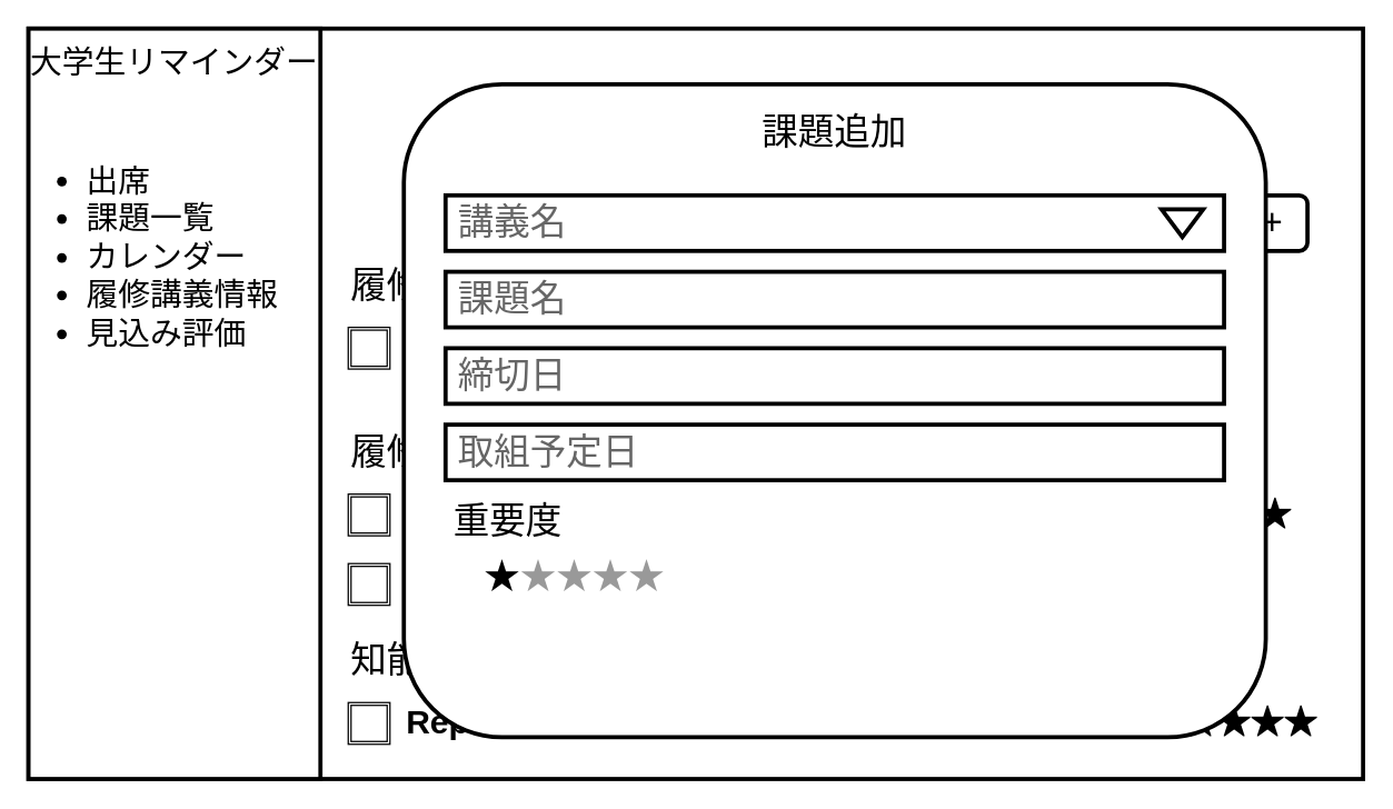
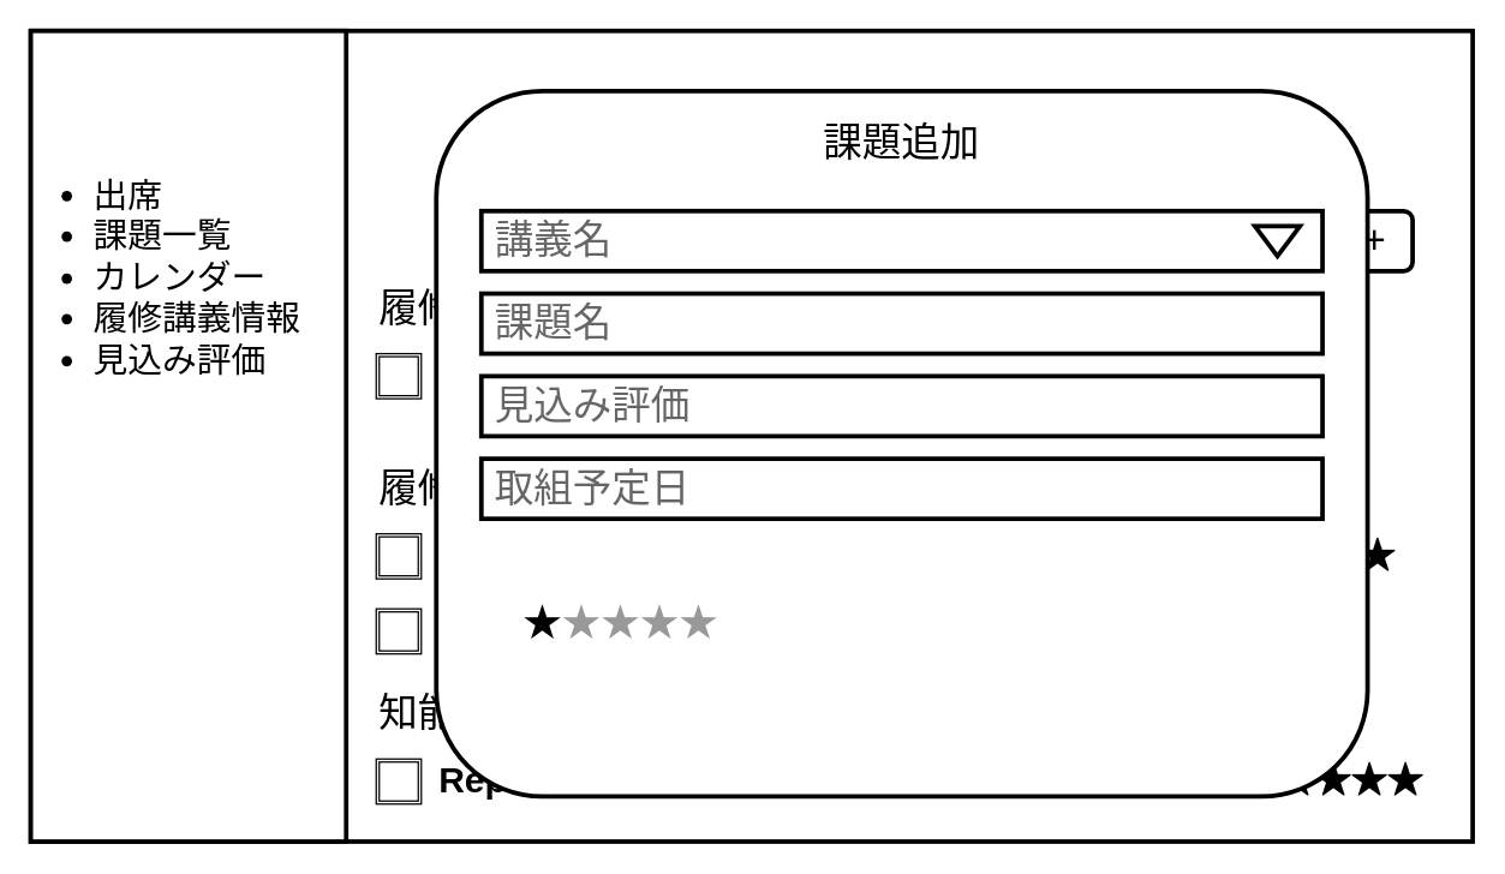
- <mxCell id="4" value="大学生リマインダー" style="text;html=1;strokeColor=none;fillColor=none;align=center;verticalAlign=middle;whiteSpace=wrap;rounded=0;fontColor=#000000;fontSize=23;" parent="1" vertex="1"><mxGeometry x="20" y="30" width="210" height="30" as="geometry" /></mxCell>
- <mxCell id="25" value="&lt;font color=&quot;#666666&quot;&gt;&amp;nbsp;締切日&lt;/font&gt;" style="rounded=0;whiteSpace=wrap;html=1;fontSize=26;fontColor=#000000;strokeColor=#000000;strokeWidth=3;fillColor=none;align=left;" vertex="1" parent="1"><mxGeometry x="320" y="250" width="560" height="40" as="geometry" /></mxCell>
+ <mxCell id="25" value="&lt;font color=&quot;#666666&quot;&gt;&amp;nbsp;見込み評価&lt;/font&gt;" style="rounded=0;whiteSpace=wrap;html=1;fontSize=26;fontColor=#000000;strokeColor=#000000;strokeWidth=3;fillColor=none;align=left;" vertex="1" parent="1"><mxGeometry x="320" y="250" width="560" height="40" as="geometry" /></mxCell>
- <mxCell id="27" value="重要度" style="text;html=1;strokeColor=none;fillColor=none;align=center;verticalAlign=middle;whiteSpace=wrap;rounded=0;fontSize=26;fontColor=#000000;" vertex="1" parent="1"><mxGeometry x="320" y="360" width="90" height="30" as="geometry" /></mxCell>
